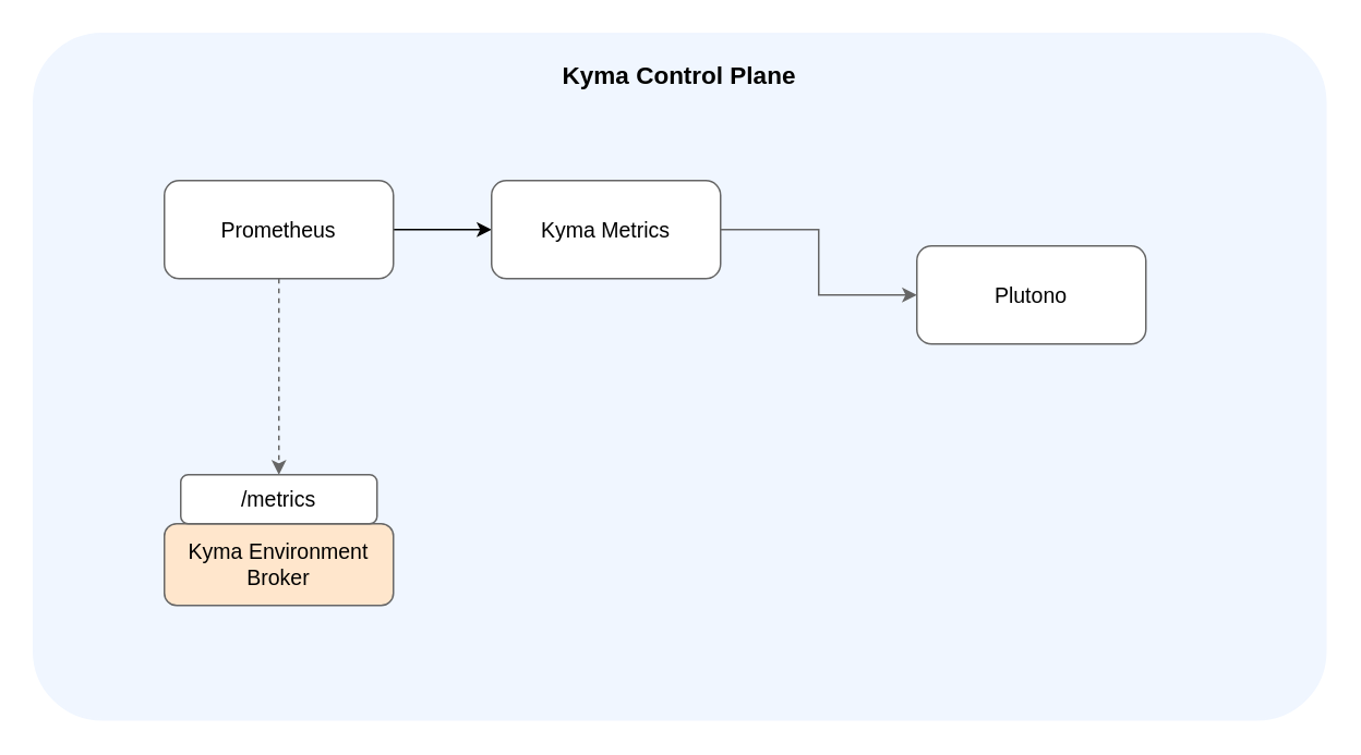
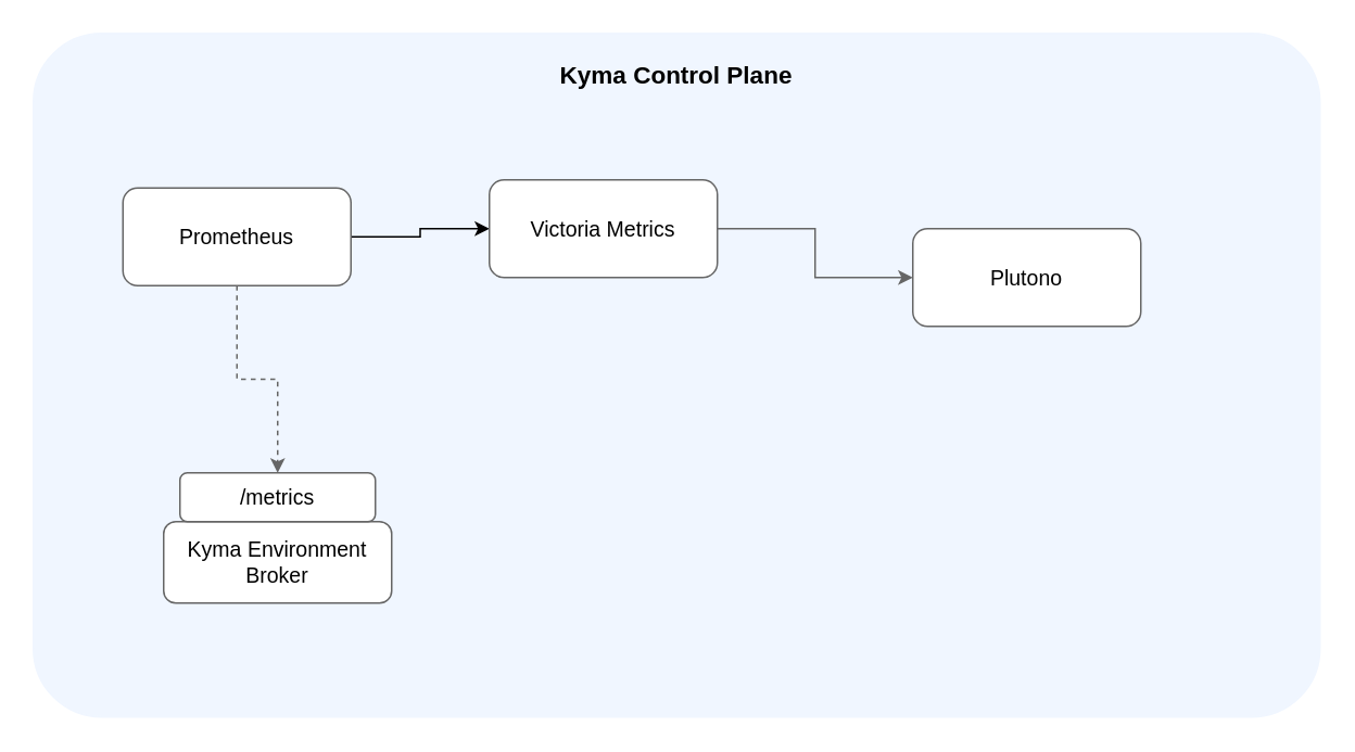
- <mxCell id="7" value="&lt;font style=&quot;font-size: 13px;&quot;&gt;Prometheus&lt;/font&gt;" style="rounded=1;whiteSpace=wrap;html=1;strokeColor=#666666;" vertex="1" parent="1"><mxGeometry x="100" y="110" width="140" height="60" as="geometry" /></mxCell>
+ <mxCell id="7" value="&lt;font style=&quot;font-size: 13px;&quot;&gt;Prometheus&lt;/font&gt;" style="rounded=1;whiteSpace=wrap;html=1;strokeColor=#666666;" vertex="1" parent="1"><mxGeometry x="75" y="115" width="140" height="60" as="geometry" /></mxCell>
- <mxCell id="9" value="&lt;font style=&quot;font-size: 13px;&quot;&gt;Kyma Metrics&lt;/font&gt;" style="rounded=1;whiteSpace=wrap;html=1;strokeColor=#666666;" vertex="1" parent="1"><mxGeometry x="300" y="110" width="140" height="60" as="geometry" /></mxCell>
+ <mxCell id="9" value="&lt;font style=&quot;font-size: 13px;&quot;&gt;Victoria Metrics&lt;/font&gt;" style="rounded=1;whiteSpace=wrap;html=1;strokeColor=#666666;" vertex="1" parent="1"><mxGeometry x="300" y="110" width="140" height="60" as="geometry" /></mxCell>
- <mxCell id="10" value="&lt;font style=&quot;font-size: 13px;&quot;&gt;Plutono&lt;/font&gt;" style="rounded=1;whiteSpace=wrap;html=1;strokeColor=#666666;" vertex="1" parent="1"><mxGeometry x="560" y="150" width="140" height="60" as="geometry" /></mxCell>
+ <mxCell id="10" value="&lt;font style=&quot;font-size: 13px;&quot;&gt;Plutono&lt;/font&gt;" style="rounded=1;whiteSpace=wrap;html=1;strokeColor=#666666;" vertex="1" parent="1"><mxGeometry x="560" y="140" width="140" height="60" as="geometry" /></mxCell>
- <mxCell id="4" value="&lt;font style=&quot;font-size: 13px;&quot;&gt;Kyma Environment Broker&lt;/font&gt;" style="rounded=1;whiteSpace=wrap;html=1;strokeColor=#666666;fillColor=#ffe6cc;" vertex="1" parent="1"><mxGeometry x="100" y="320" width="140" height="50" as="geometry" /></mxCell>
+ <mxCell id="4" value="&lt;font style=&quot;font-size: 13px;&quot;&gt;Kyma Environment Broker&lt;/font&gt;" style="rounded=1;whiteSpace=wrap;html=1;strokeColor=#666666;" vertex="1" parent="1"><mxGeometry x="100" y="320" width="140" height="50" as="geometry" /></mxCell>
